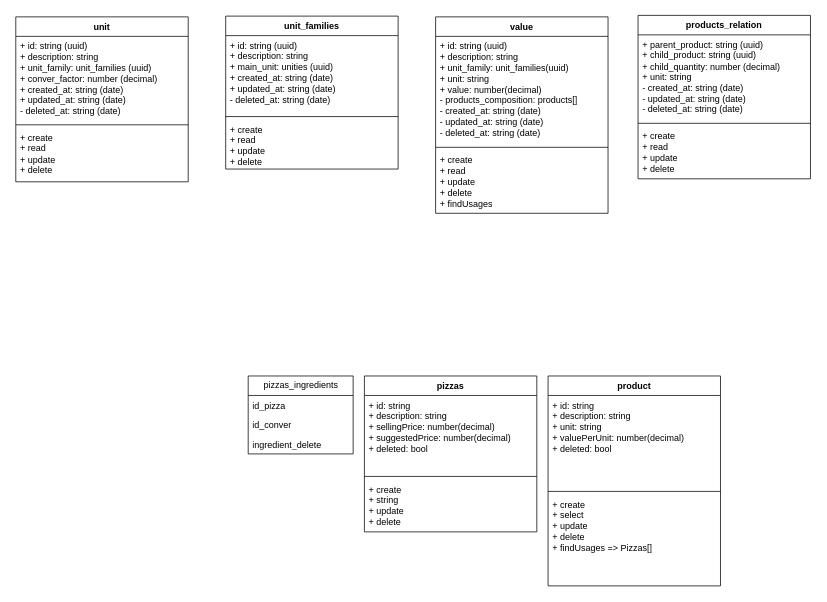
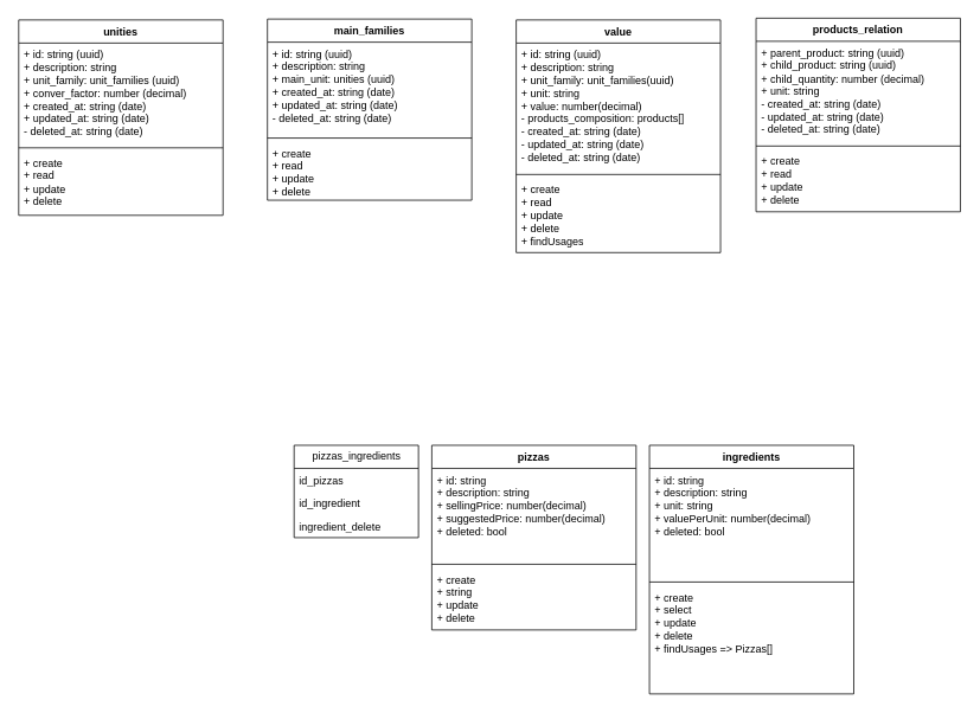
- <mxCell id="22" value="unit_families" style="swimlane;fontStyle=1;align=center;verticalAlign=top;childLayout=stackLayout;horizontal=1;startSize=26;horizontalStack=0;resizeParent=1;resizeParentMax=0;resizeLast=0;collapsible=1;marginBottom=0;whiteSpace=wrap;html=1;" vertex="1" parent="1"><mxGeometry x="300" y="21" width="230" height="204" as="geometry"><mxRectangle x="170" y="230" width="100" height="30" as="alternateBounds" /></mxGeometry></mxCell>
+ <mxCell id="22" value="main_families" style="swimlane;fontStyle=1;align=center;verticalAlign=top;childLayout=stackLayout;horizontal=1;startSize=26;horizontalStack=0;resizeParent=1;resizeParentMax=0;resizeLast=0;collapsible=1;marginBottom=0;whiteSpace=wrap;html=1;" vertex="1" parent="1"><mxGeometry x="300" y="21" width="230" height="204" as="geometry"><mxRectangle x="170" y="230" width="100" height="30" as="alternateBounds" /></mxGeometry></mxCell>
- <mxCell id="26" value="unit" style="swimlane;fontStyle=1;align=center;verticalAlign=top;childLayout=stackLayout;horizontal=1;startSize=26;horizontalStack=0;resizeParent=1;resizeParentMax=0;resizeLast=0;collapsible=1;marginBottom=0;whiteSpace=wrap;html=1;" vertex="1" parent="1"><mxGeometry x="20" y="22" width="230" height="220" as="geometry"><mxRectangle x="170" y="230" width="100" height="30" as="alternateBounds" /></mxGeometry></mxCell>
+ <mxCell id="26" value="unities" style="swimlane;fontStyle=1;align=center;verticalAlign=top;childLayout=stackLayout;horizontal=1;startSize=26;horizontalStack=0;resizeParent=1;resizeParentMax=0;resizeLast=0;collapsible=1;marginBottom=0;whiteSpace=wrap;html=1;" vertex="1" parent="1"><mxGeometry x="20" y="22" width="230" height="220" as="geometry"><mxRectangle x="170" y="230" width="100" height="30" as="alternateBounds" /></mxGeometry></mxCell>
- <mxCell id="6" value="product" style="swimlane;fontStyle=1;align=center;verticalAlign=top;childLayout=stackLayout;horizontal=1;startSize=26;horizontalStack=0;resizeParent=1;resizeParentMax=0;resizeLast=0;collapsible=1;marginBottom=0;whiteSpace=wrap;html=1;" parent="1" vertex="1"><mxGeometry x="730" y="501" width="230" height="280" as="geometry"><mxRectangle x="170" y="230" width="100" height="30" as="alternateBounds" /></mxGeometry></mxCell>
+ <mxCell id="6" value="ingredients" style="swimlane;fontStyle=1;align=center;verticalAlign=top;childLayout=stackLayout;horizontal=1;startSize=26;horizontalStack=0;resizeParent=1;resizeParentMax=0;resizeLast=0;collapsible=1;marginBottom=0;whiteSpace=wrap;html=1;" parent="1" vertex="1"><mxGeometry x="730" y="501" width="230" height="280" as="geometry"><mxRectangle x="170" y="230" width="100" height="30" as="alternateBounds" /></mxGeometry></mxCell>
- <mxCell id="3" value="id_pizza" style="text;strokeColor=none;fillColor=none;align=left;verticalAlign=top;spacingLeft=4;spacingRight=4;overflow=hidden;rotatable=0;points=[[0,0.5],[1,0.5]];portConstraint=eastwest;whiteSpace=wrap;html=1;" parent="2" vertex="1"><mxGeometry y="26" width="140" height="26" as="geometry" /></mxCell>
+ <mxCell id="3" value="id_pizzas" style="text;strokeColor=none;fillColor=none;align=left;verticalAlign=top;spacingLeft=4;spacingRight=4;overflow=hidden;rotatable=0;points=[[0,0.5],[1,0.5]];portConstraint=eastwest;whiteSpace=wrap;html=1;" parent="2" vertex="1"><mxGeometry y="26" width="140" height="26" as="geometry" /></mxCell>
- <mxCell id="4" value="id_conver" style="text;strokeColor=none;fillColor=none;align=left;verticalAlign=top;spacingLeft=4;spacingRight=4;overflow=hidden;rotatable=0;points=[[0,0.5],[1,0.5]];portConstraint=eastwest;whiteSpace=wrap;html=1;" parent="2" vertex="1"><mxGeometry y="52" width="140" height="26" as="geometry" /></mxCell>
+ <mxCell id="4" value="id_ingredient" style="text;strokeColor=none;fillColor=none;align=left;verticalAlign=top;spacingLeft=4;spacingRight=4;overflow=hidden;rotatable=0;points=[[0,0.5],[1,0.5]];portConstraint=eastwest;whiteSpace=wrap;html=1;" parent="2" vertex="1"><mxGeometry y="52" width="140" height="26" as="geometry" /></mxCell>
